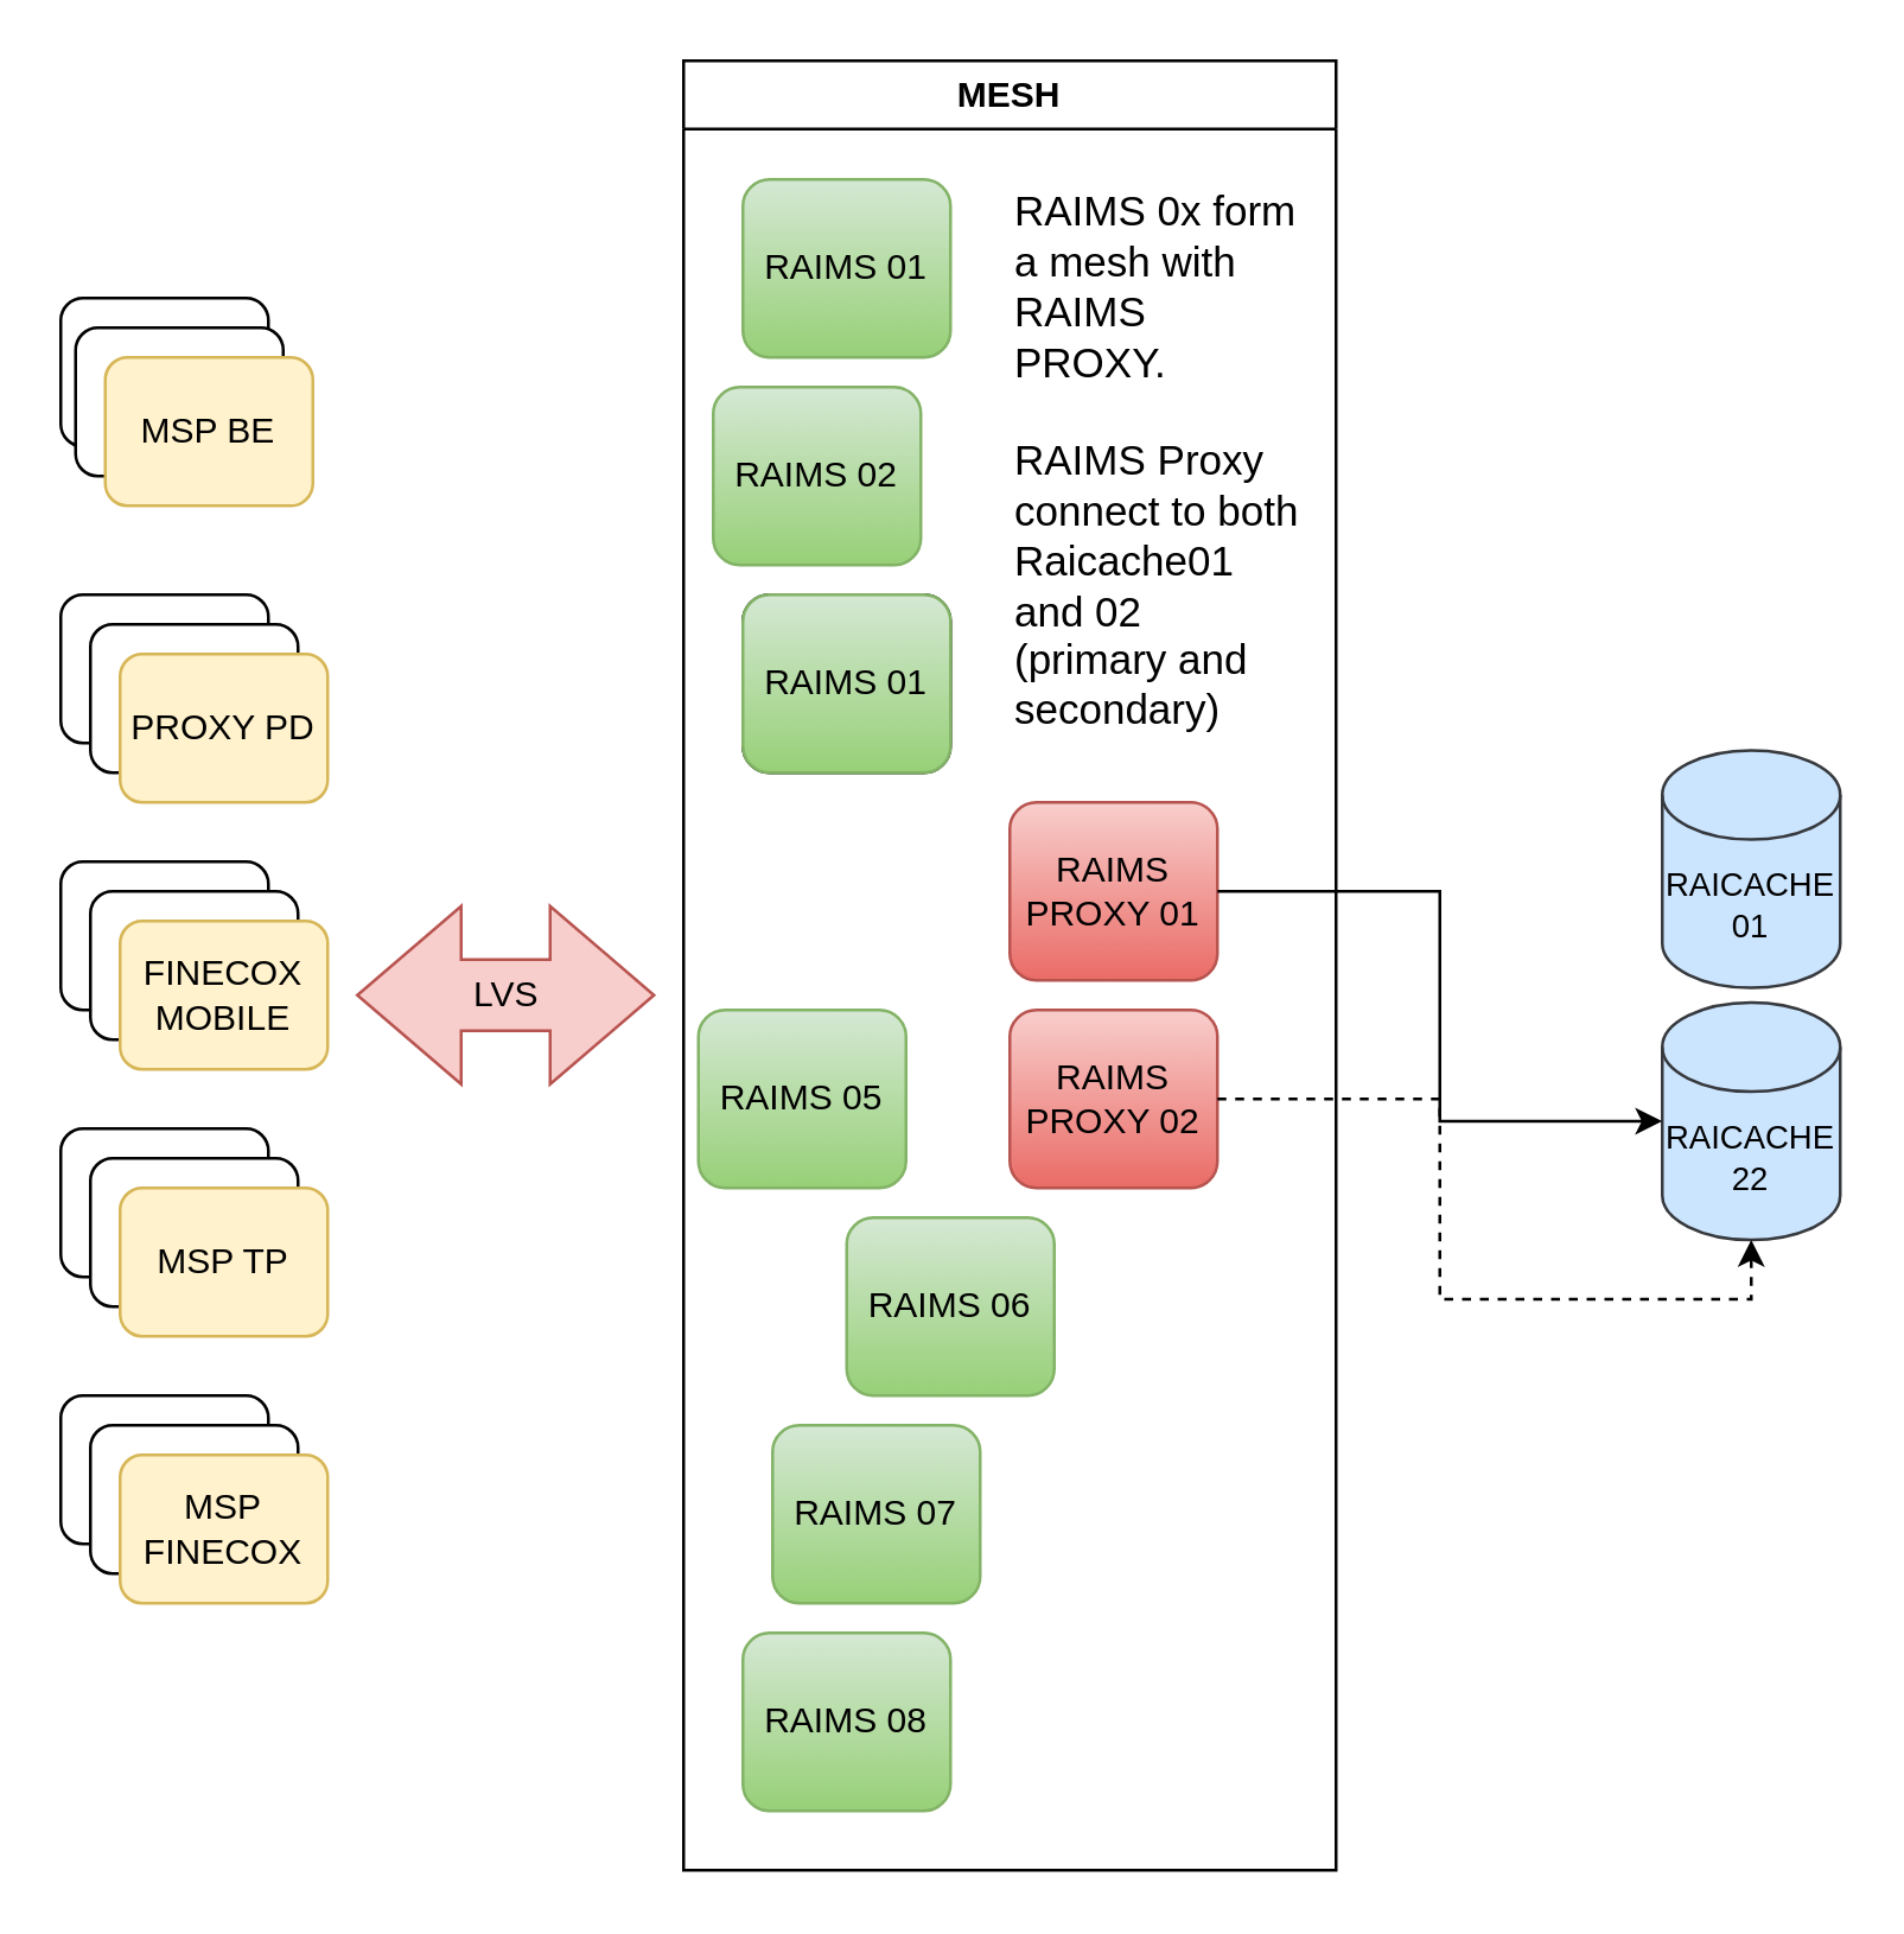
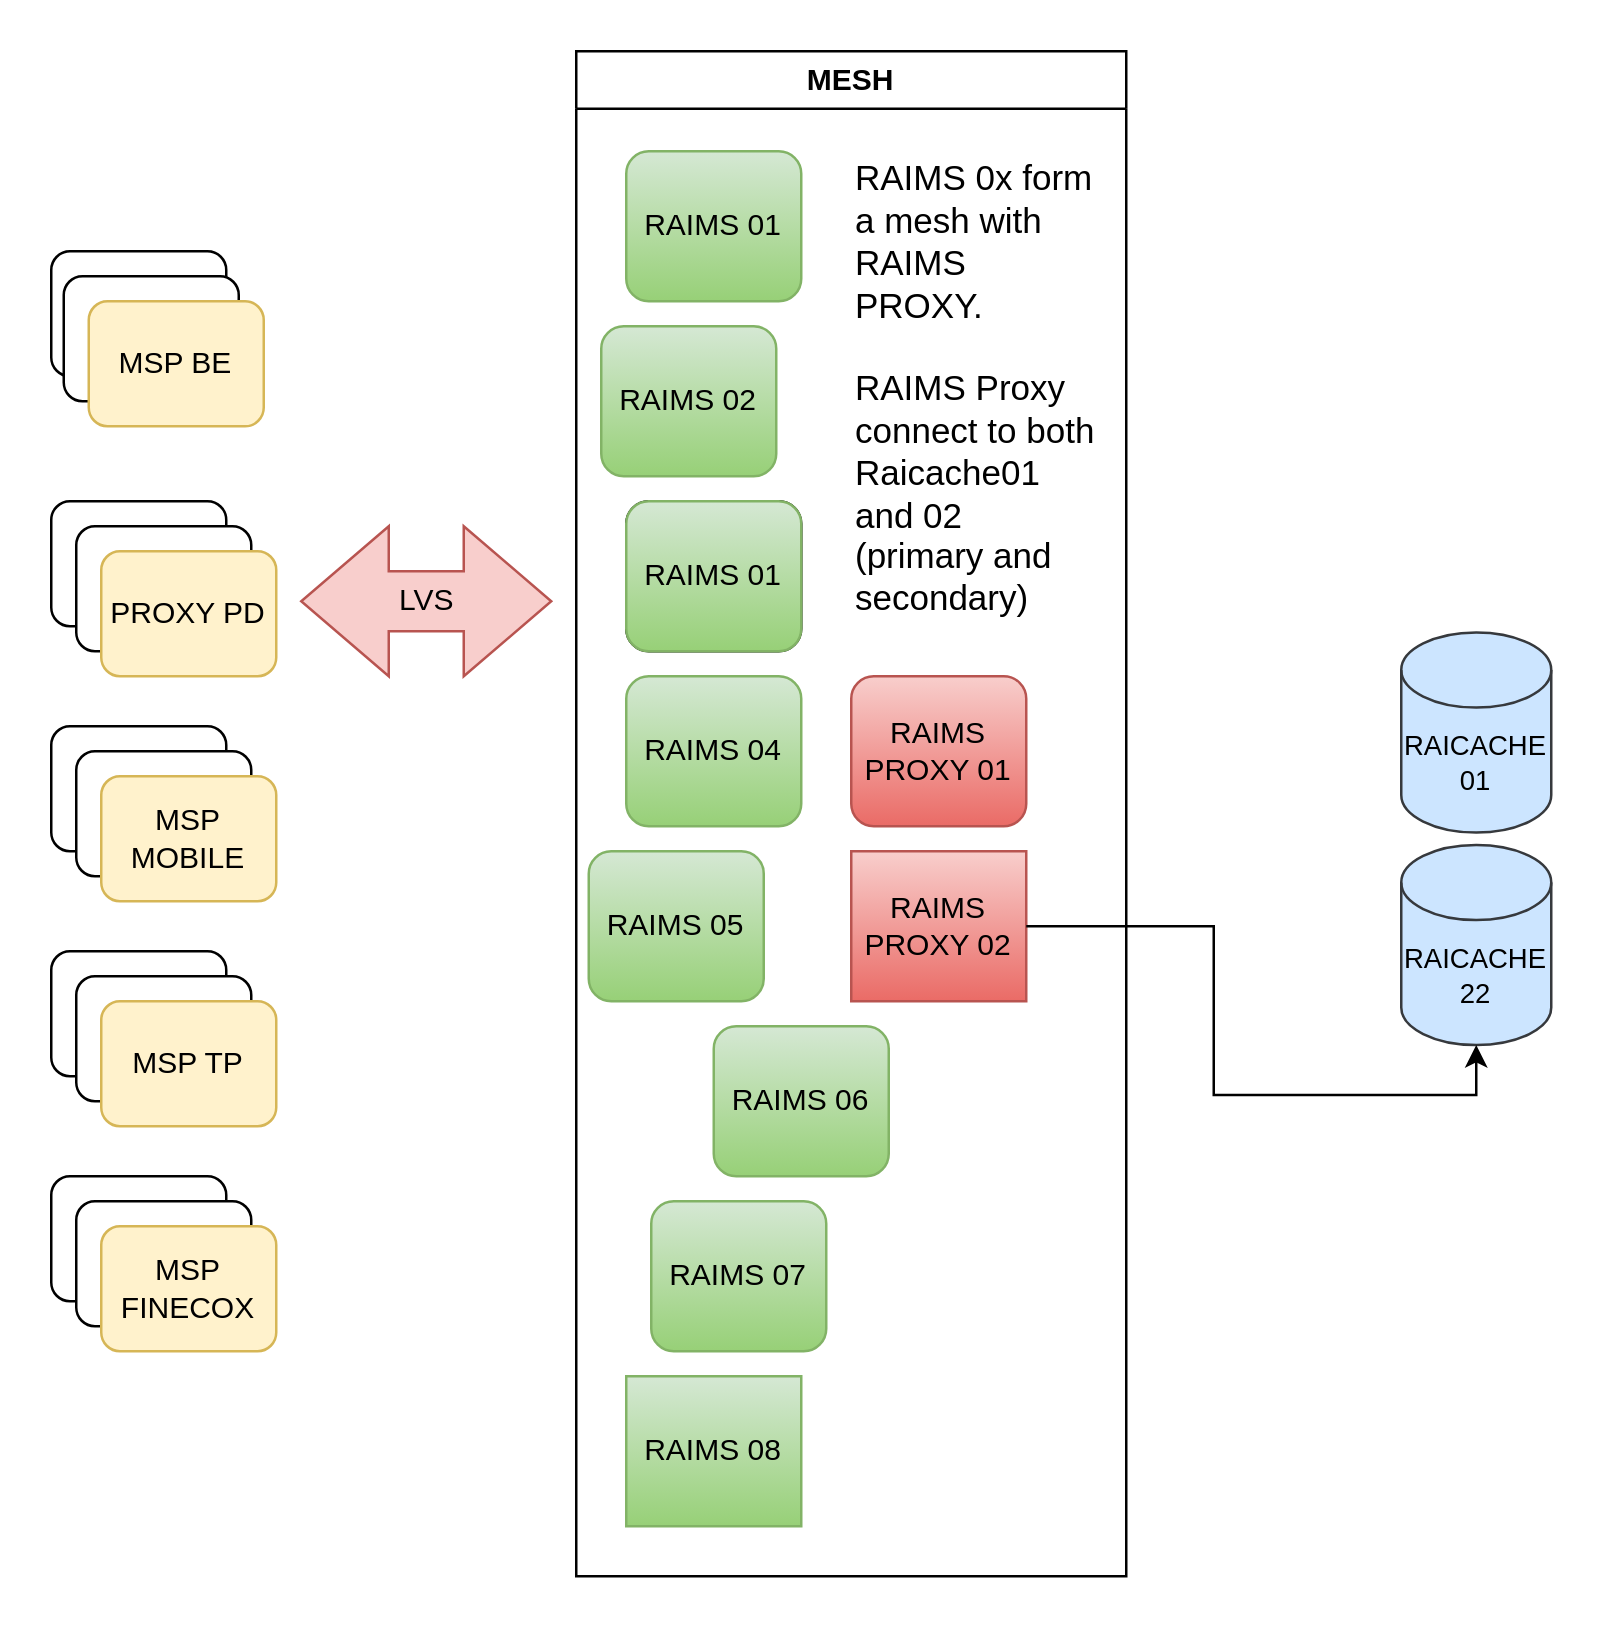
+ <mxCell id="8" value="RAIMS 04" style="rounded=1;whiteSpace=wrap;html=1;fillColor=#d5e8d4;strokeColor=#82b366;gradientColor=#97d077;" parent="1" vertex="1"><mxGeometry x="250" y="270" width="70" height="60" as="geometry" /></mxCell>
- <mxCell id="31" style="edgeStyle=orthogonalEdgeStyle;rounded=0;orthogonalLoop=1;jettySize=auto;html=1;entryX=0;entryY=0.5;entryDx=0;entryDy=0;entryPerimeter=0;" parent="1" source="26" target="30" edge="1"><mxGeometry relative="1" as="geometry" /></mxCell>
- <mxCell id="18" value="FINECOX MOBILE" style="rounded=1;whiteSpace=wrap;html=1;fillColor=#fff2cc;strokeColor=#d6b656;" parent="1" vertex="1"><mxGeometry x="40" y="310" width="70" height="50" as="geometry" /></mxCell>
+ <mxCell id="18" value="MSP MOBILE" style="rounded=1;whiteSpace=wrap;html=1;fillColor=#fff2cc;strokeColor=#d6b656;" parent="1" vertex="1"><mxGeometry x="40" y="310" width="70" height="50" as="geometry" /></mxCell>
- <mxCell id="5" value="LVS" style="html=1;shadow=0;dashed=0;align=center;verticalAlign=middle;shape=mxgraph.arrows2.twoWayArrow;dy=0.6;dx=35;fillColor=#f8cecc;strokeColor=#b85450;" parent="1" vertex="1"><mxGeometry x="120" y="305" width="100" height="60" as="geometry" /></mxCell>
+ <mxCell id="5" value="LVS" style="html=1;shadow=0;dashed=0;align=center;verticalAlign=middle;shape=mxgraph.arrows2.twoWayArrow;dy=0.6;dx=35;fillColor=#f8cecc;strokeColor=#b85450;" parent="1" vertex="1"><mxGeometry x="120" y="210" width="100" height="60" as="geometry" /></mxCell>
- <mxCell id="27" value="RAIMS PROXY 02" style="rounded=1;whiteSpace=wrap;html=1;fillColor=#f8cecc;gradientColor=#ea6b66;strokeColor=#b85450;" parent="25" vertex="1"><mxGeometry x="110" y="320" width="70" height="60" as="geometry" /></mxCell>
+ <mxCell id="27" value="RAIMS PROXY 02" style="whiteSpace=wrap;html=1;fillColor=#f8cecc;gradientColor=#ea6b66;strokeColor=#b85450;rounded=0;" parent="25" vertex="1"><mxGeometry x="110" y="320" width="70" height="60" as="geometry" /></mxCell>
- <mxCell id="32" style="edgeStyle=orthogonalEdgeStyle;rounded=0;orthogonalLoop=1;jettySize=auto;html=1;entryX=0.5;entryY=1;entryDx=0;entryDy=0;entryPerimeter=0;dashed=1;" parent="1" source="27" target="30" edge="1"><mxGeometry relative="1" as="geometry" /></mxCell>
+ <mxCell id="32" style="edgeStyle=orthogonalEdgeStyle;rounded=0;orthogonalLoop=1;jettySize=auto;html=1;entryX=0.5;entryY=1;entryDx=0;entryDy=0;entryPerimeter=0;" parent="1" source="27" target="30" edge="1"><mxGeometry relative="1" as="geometry" /></mxCell>
- <mxCell id="12" value="RAIMS 08" style="rounded=1;whiteSpace=wrap;html=1;fillColor=#d5e8d4;strokeColor=#82b366;gradientColor=#97d077;" parent="1" vertex="1"><mxGeometry x="250" y="550" width="70" height="60" as="geometry" /></mxCell>
+ <mxCell id="12" value="RAIMS 08" style="whiteSpace=wrap;html=1;fillColor=#d5e8d4;strokeColor=#82b366;gradientColor=#97d077;rounded=0;" parent="1" vertex="1"><mxGeometry x="250" y="550" width="70" height="60" as="geometry" /></mxCell>
